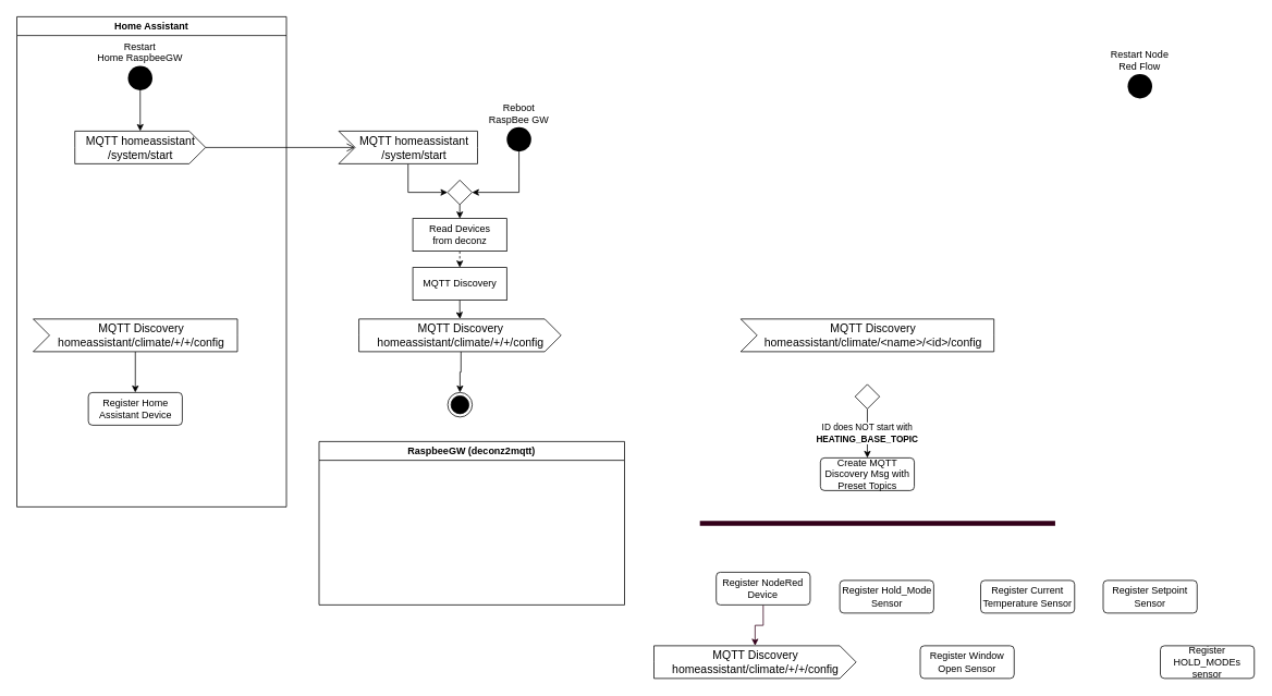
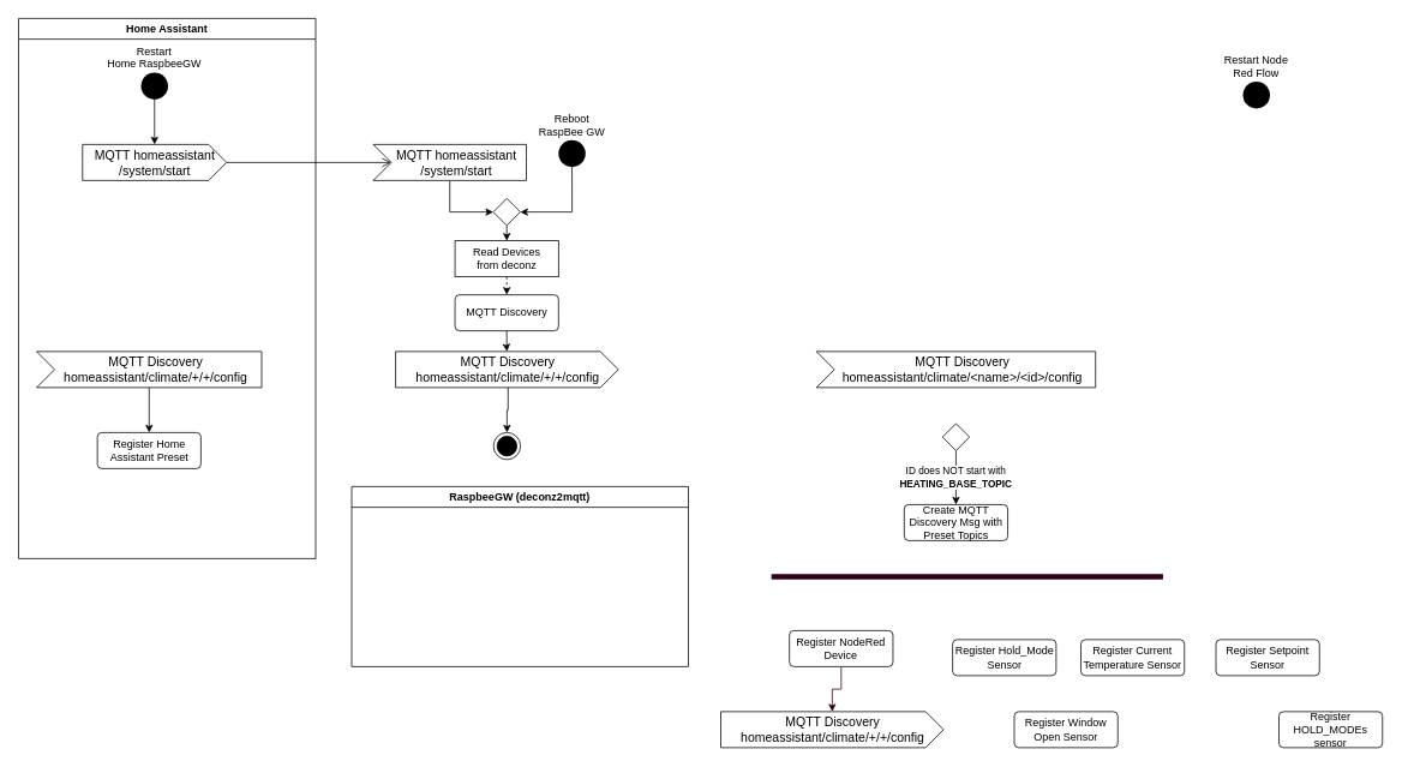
- <mxCell id="14" value="MQTT Discovery" style="html=1;align=center;verticalAlign=middle;absoluteArcSize=1;arcSize=10;dashed=0;whiteSpace=wrap;rounded=0;" vertex="1" parent="1"><mxGeometry x="504.75" y="327" width="115" height="40" as="geometry" /></mxCell>
+ <mxCell id="14" value="MQTT Discovery" style="html=1;align=center;verticalAlign=middle;rounded=1;absoluteArcSize=1;arcSize=10;dashed=0;whiteSpace=wrap;" vertex="1" parent="1"><mxGeometry x="504.75" y="327" width="115" height="40" as="geometry" /></mxCell>
- <mxCell id="11" value="Register Home Assistant Device" style="html=1;align=center;verticalAlign=middle;rounded=1;absoluteArcSize=1;arcSize=10;dashed=0;whiteSpace=wrap;" vertex="1" parent="5"><mxGeometry x="87.5" y="460" width="115" height="40" as="geometry" /></mxCell>
+ <mxCell id="11" value="Register Home Assistant Preset" style="html=1;align=center;verticalAlign=middle;rounded=1;absoluteArcSize=1;arcSize=10;dashed=0;whiteSpace=wrap;" vertex="1" parent="5"><mxGeometry x="87.5" y="460" width="115" height="40" as="geometry" /></mxCell>
- <mxCell id="33" value="Register Hold_Mode Sensor" style="html=1;align=center;verticalAlign=middle;rounded=1;absoluteArcSize=1;arcSize=10;dashed=0;whiteSpace=wrap;" vertex="1" parent="1"><mxGeometry x="1027.5" y="710" width="115" height="40" as="geometry" /></mxCell>
+ <mxCell id="33" value="Register Hold_Mode Sensor" style="html=1;align=center;verticalAlign=middle;rounded=1;absoluteArcSize=1;arcSize=10;dashed=0;whiteSpace=wrap;" vertex="1" parent="1"><mxGeometry x="1057.5" y="710" width="115" height="40" as="geometry" /></mxCell>
